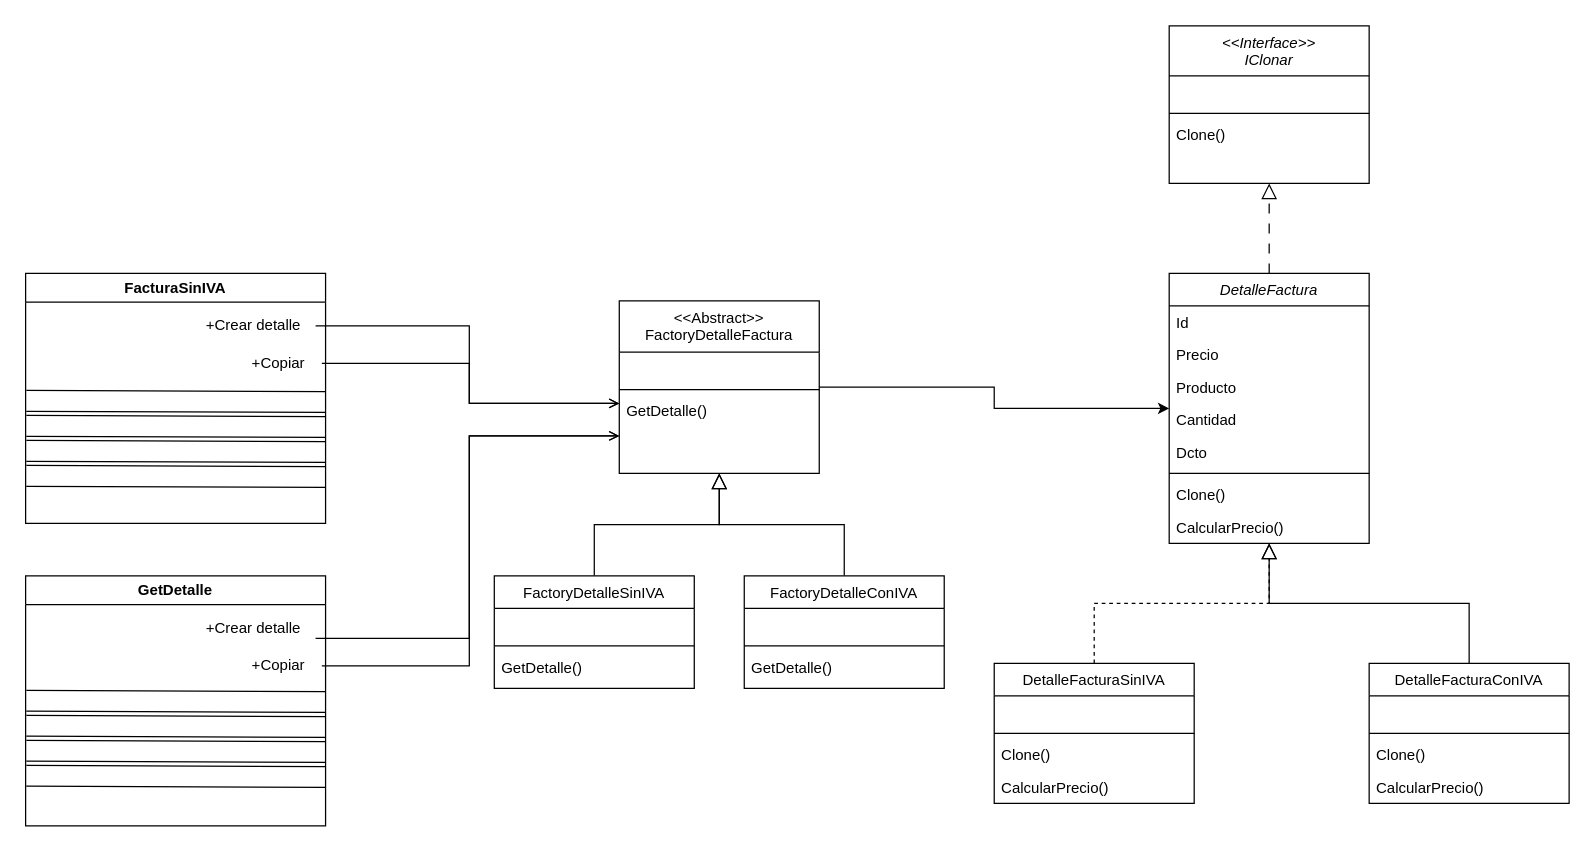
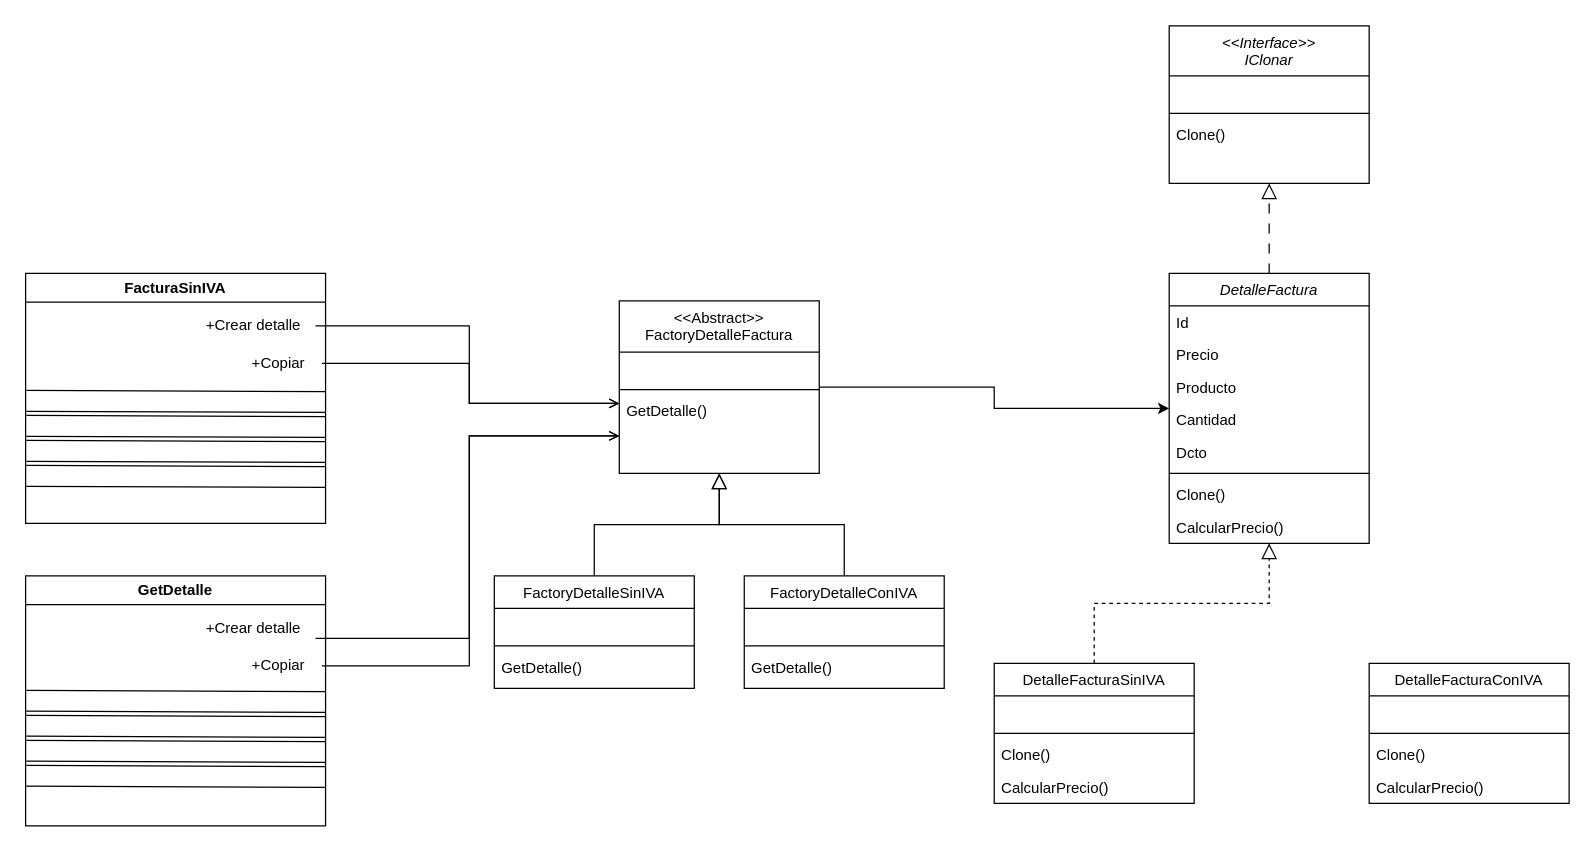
- <mxCell id="26" style="edgeStyle=orthogonalEdgeStyle;rounded=0;orthogonalLoop=1;jettySize=auto;html=1;endArrow=block;endFill=0;strokeWidth=1;endSize=10;" parent="1" source="27" target="3" edge="1"><mxGeometry relative="1" as="geometry" /></mxCell>
